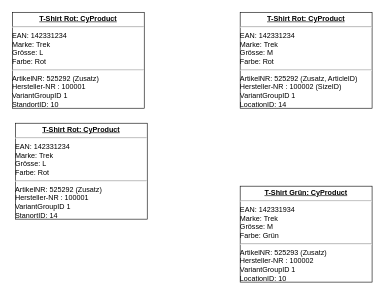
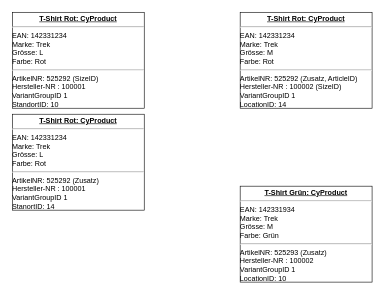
- <mxCell id="2" value="&lt;p style=&quot;margin: 0px ; margin-top: 4px ; text-align: center ; text-decoration: underline&quot;&gt;&lt;b&gt;T-Shirt Rot: CyProduct&lt;br&gt;&lt;/b&gt;&lt;/p&gt;&lt;hr&gt;&lt;div&gt;EAN: 142331234&lt;/div&gt;&lt;div&gt;Marke: Trek&lt;/div&gt;&lt;div&gt;Grösse: L&lt;/div&gt;&lt;div&gt;Farbe: Rot&lt;/div&gt;&lt;div&gt;&lt;hr&gt;ArtikelNR: 525292 (Zusatz)&lt;br&gt;&lt;/div&gt;&lt;div&gt;Hersteller-NR : 100001&lt;/div&gt;&lt;div&gt;VariantGroupID 1&lt;/div&gt;&lt;div&gt;StandortID: 10&lt;br&gt;&lt;/div&gt;&lt;div&gt;&lt;br&gt;&lt;/div&gt;&lt;div&gt;&lt;br&gt;&lt;/div&gt;&lt;div&gt;&lt;br&gt;&lt;/div&gt;" style="verticalAlign=top;align=left;overflow=fill;fontSize=12;fontFamily=Helvetica;html=1;rounded=0;shadow=0;comic=0;labelBackgroundColor=none;strokeWidth=1" parent="1" vertex="1"><mxGeometry x="20" y="20" width="220" height="160" as="geometry" /></mxCell>
+ <mxCell id="2" value="&lt;p style=&quot;margin: 0px ; margin-top: 4px ; text-align: center ; text-decoration: underline&quot;&gt;&lt;b&gt;T-Shirt Rot: CyProduct&lt;br&gt;&lt;/b&gt;&lt;/p&gt;&lt;hr&gt;&lt;div&gt;EAN: 142331234&lt;/div&gt;&lt;div&gt;Marke: Trek&lt;/div&gt;&lt;div&gt;Grösse: L&lt;/div&gt;&lt;div&gt;Farbe: Rot&lt;/div&gt;&lt;div&gt;&lt;hr&gt;ArtikelNR: 525292 (SizeID)&lt;br&gt;&lt;/div&gt;&lt;div&gt;Hersteller-NR : 100001&lt;/div&gt;&lt;div&gt;VariantGroupID 1&lt;/div&gt;&lt;div&gt;StandortID: 10&lt;br&gt;&lt;/div&gt;&lt;div&gt;&lt;br&gt;&lt;/div&gt;&lt;div&gt;&lt;br&gt;&lt;/div&gt;&lt;div&gt;&lt;br&gt;&lt;/div&gt;" style="verticalAlign=top;align=left;overflow=fill;fontSize=12;fontFamily=Helvetica;html=1;rounded=0;shadow=0;comic=0;labelBackgroundColor=none;strokeWidth=1" parent="1" vertex="1"><mxGeometry x="20" y="20" width="220" height="160" as="geometry" /></mxCell>
- <mxCell id="5" value="&lt;p style=&quot;margin: 0px ; margin-top: 4px ; text-align: center ; text-decoration: underline&quot;&gt;&lt;b&gt;T-Shirt Rot: CyProduct&lt;br&gt;&lt;/b&gt;&lt;/p&gt;&lt;hr&gt;&lt;div&gt;EAN: 142331234&lt;/div&gt;&lt;div&gt;Marke: Trek&lt;/div&gt;&lt;div&gt;Grösse: L&lt;/div&gt;&lt;div&gt;Farbe: Rot&lt;/div&gt;&lt;div&gt;&lt;hr&gt;ArtikelNR: 525292 (Zusatz)&lt;br&gt;&lt;/div&gt;&lt;div&gt;Hersteller-NR : 100001&lt;/div&gt;&lt;div&gt;VariantGroupID 1&lt;/div&gt;&lt;div&gt;StanortID: 14&lt;br&gt;&lt;/div&gt;&lt;div&gt;&lt;br&gt;&lt;/div&gt;&lt;div&gt;&lt;br&gt;&lt;/div&gt;&lt;div&gt;&lt;br&gt;&lt;/div&gt;" style="verticalAlign=top;align=left;overflow=fill;fontSize=12;fontFamily=Helvetica;html=1;rounded=0;shadow=0;comic=0;labelBackgroundColor=none;strokeWidth=1" vertex="1" parent="1"><mxGeometry x="25" y="205" width="220" height="160" as="geometry" /></mxCell>
+ <mxCell id="5" value="&lt;p style=&quot;margin: 0px ; margin-top: 4px ; text-align: center ; text-decoration: underline&quot;&gt;&lt;b&gt;T-Shirt Rot: CyProduct&lt;br&gt;&lt;/b&gt;&lt;/p&gt;&lt;hr&gt;&lt;div&gt;EAN: 142331234&lt;/div&gt;&lt;div&gt;Marke: Trek&lt;/div&gt;&lt;div&gt;Grösse: L&lt;/div&gt;&lt;div&gt;Farbe: Rot&lt;/div&gt;&lt;div&gt;&lt;hr&gt;ArtikelNR: 525292 (Zusatz)&lt;br&gt;&lt;/div&gt;&lt;div&gt;Hersteller-NR : 100001&lt;/div&gt;&lt;div&gt;VariantGroupID 1&lt;/div&gt;&lt;div&gt;StanortID: 14&lt;br&gt;&lt;/div&gt;&lt;div&gt;&lt;br&gt;&lt;/div&gt;&lt;div&gt;&lt;br&gt;&lt;/div&gt;&lt;div&gt;&lt;br&gt;&lt;/div&gt;" style="verticalAlign=top;align=left;overflow=fill;fontSize=12;fontFamily=Helvetica;html=1;rounded=0;shadow=0;comic=0;labelBackgroundColor=none;strokeWidth=1" vertex="1" parent="1"><mxGeometry x="20" y="190" width="220" height="160" as="geometry" /></mxCell>
